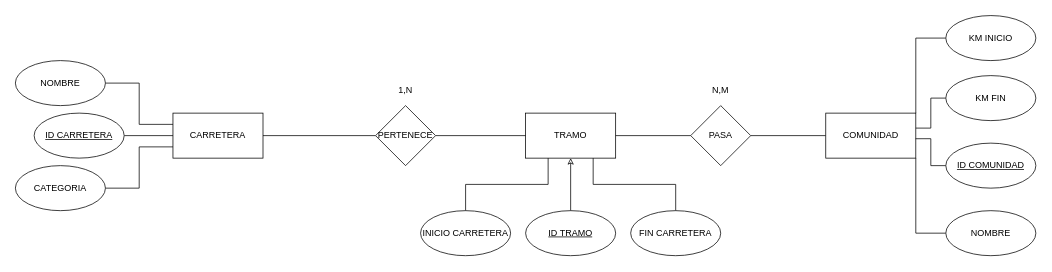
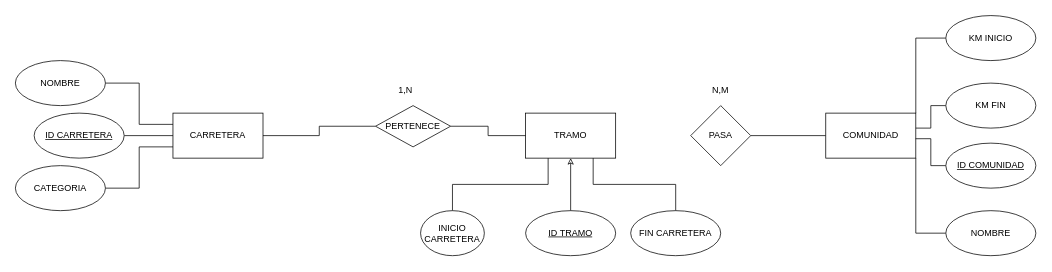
- <mxCell id="18" value="KM FIN" style="ellipse;whiteSpace=wrap;html=1;" vertex="1" parent="1"><mxGeometry x="1260" y="100" width="120" height="60" as="geometry" /></mxCell>
+ <mxCell id="18" value="KM FIN" style="ellipse;whiteSpace=wrap;html=1;" vertex="1" parent="1"><mxGeometry x="1260" y="110" width="120" height="60" as="geometry" /></mxCell>
- <mxCell id="5" value="PERTENECE" style="rhombus;whiteSpace=wrap;html=1;" vertex="1" parent="1"><mxGeometry x="500" y="140" width="80" height="80" as="geometry" /></mxCell>
+ <mxCell id="5" value="PERTENECE" style="rhombus;whiteSpace=wrap;html=1;" vertex="1" parent="1"><mxGeometry x="500" y="140" width="100" height="55" as="geometry" /></mxCell>
- <mxCell id="6" style="edgeStyle=orthogonalEdgeStyle;rounded=0;orthogonalLoop=1;jettySize=auto;html=1;exitX=0;exitY=0.5;exitDx=0;exitDy=0;entryX=1;entryY=0.5;entryDx=0;entryDy=0;endArrow=none;endFill=0;" edge="1" parent="1" source="8" target="2"><mxGeometry relative="1" as="geometry" /></mxCell>
- <mxCell id="30" value="INICIO CARRETERA" style="ellipse;whiteSpace=wrap;html=1;" vertex="1" parent="1"><mxGeometry x="560" y="280" width="120" height="60" as="geometry" /></mxCell>
+ <mxCell id="30" value="INICIO CARRETERA" style="ellipse;whiteSpace=wrap;html=1;" vertex="1" parent="1"><mxGeometry x="560" y="280" width="85" height="60" as="geometry" /></mxCell>
